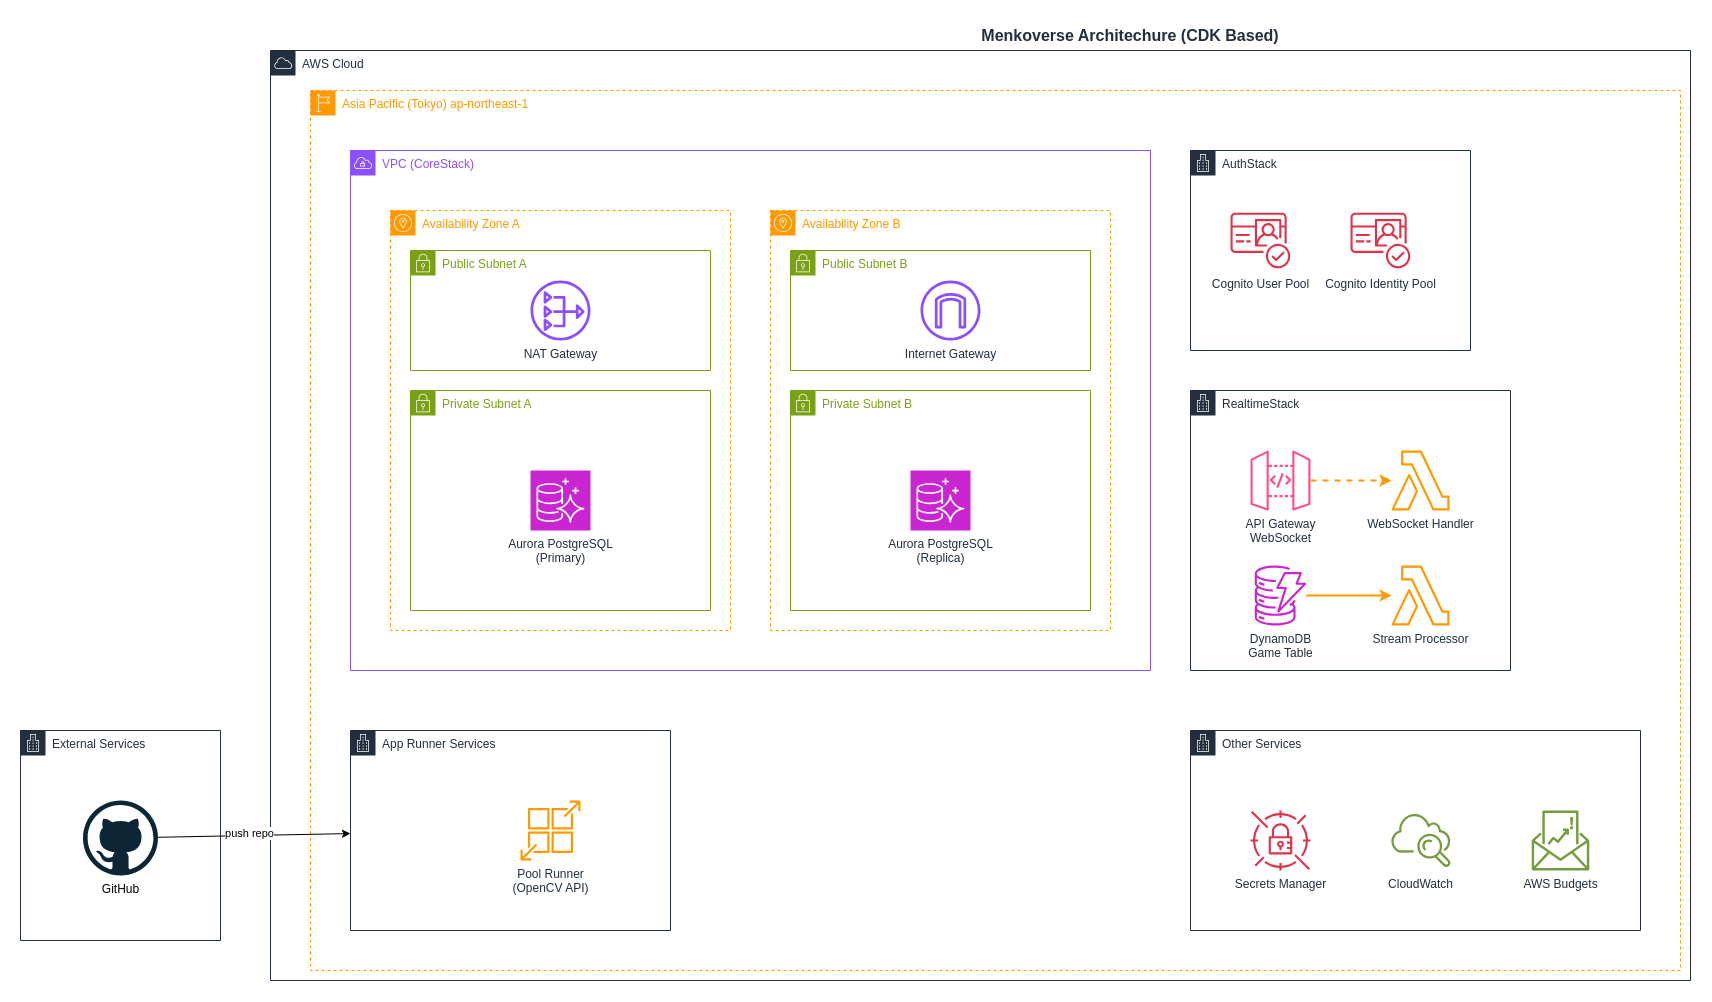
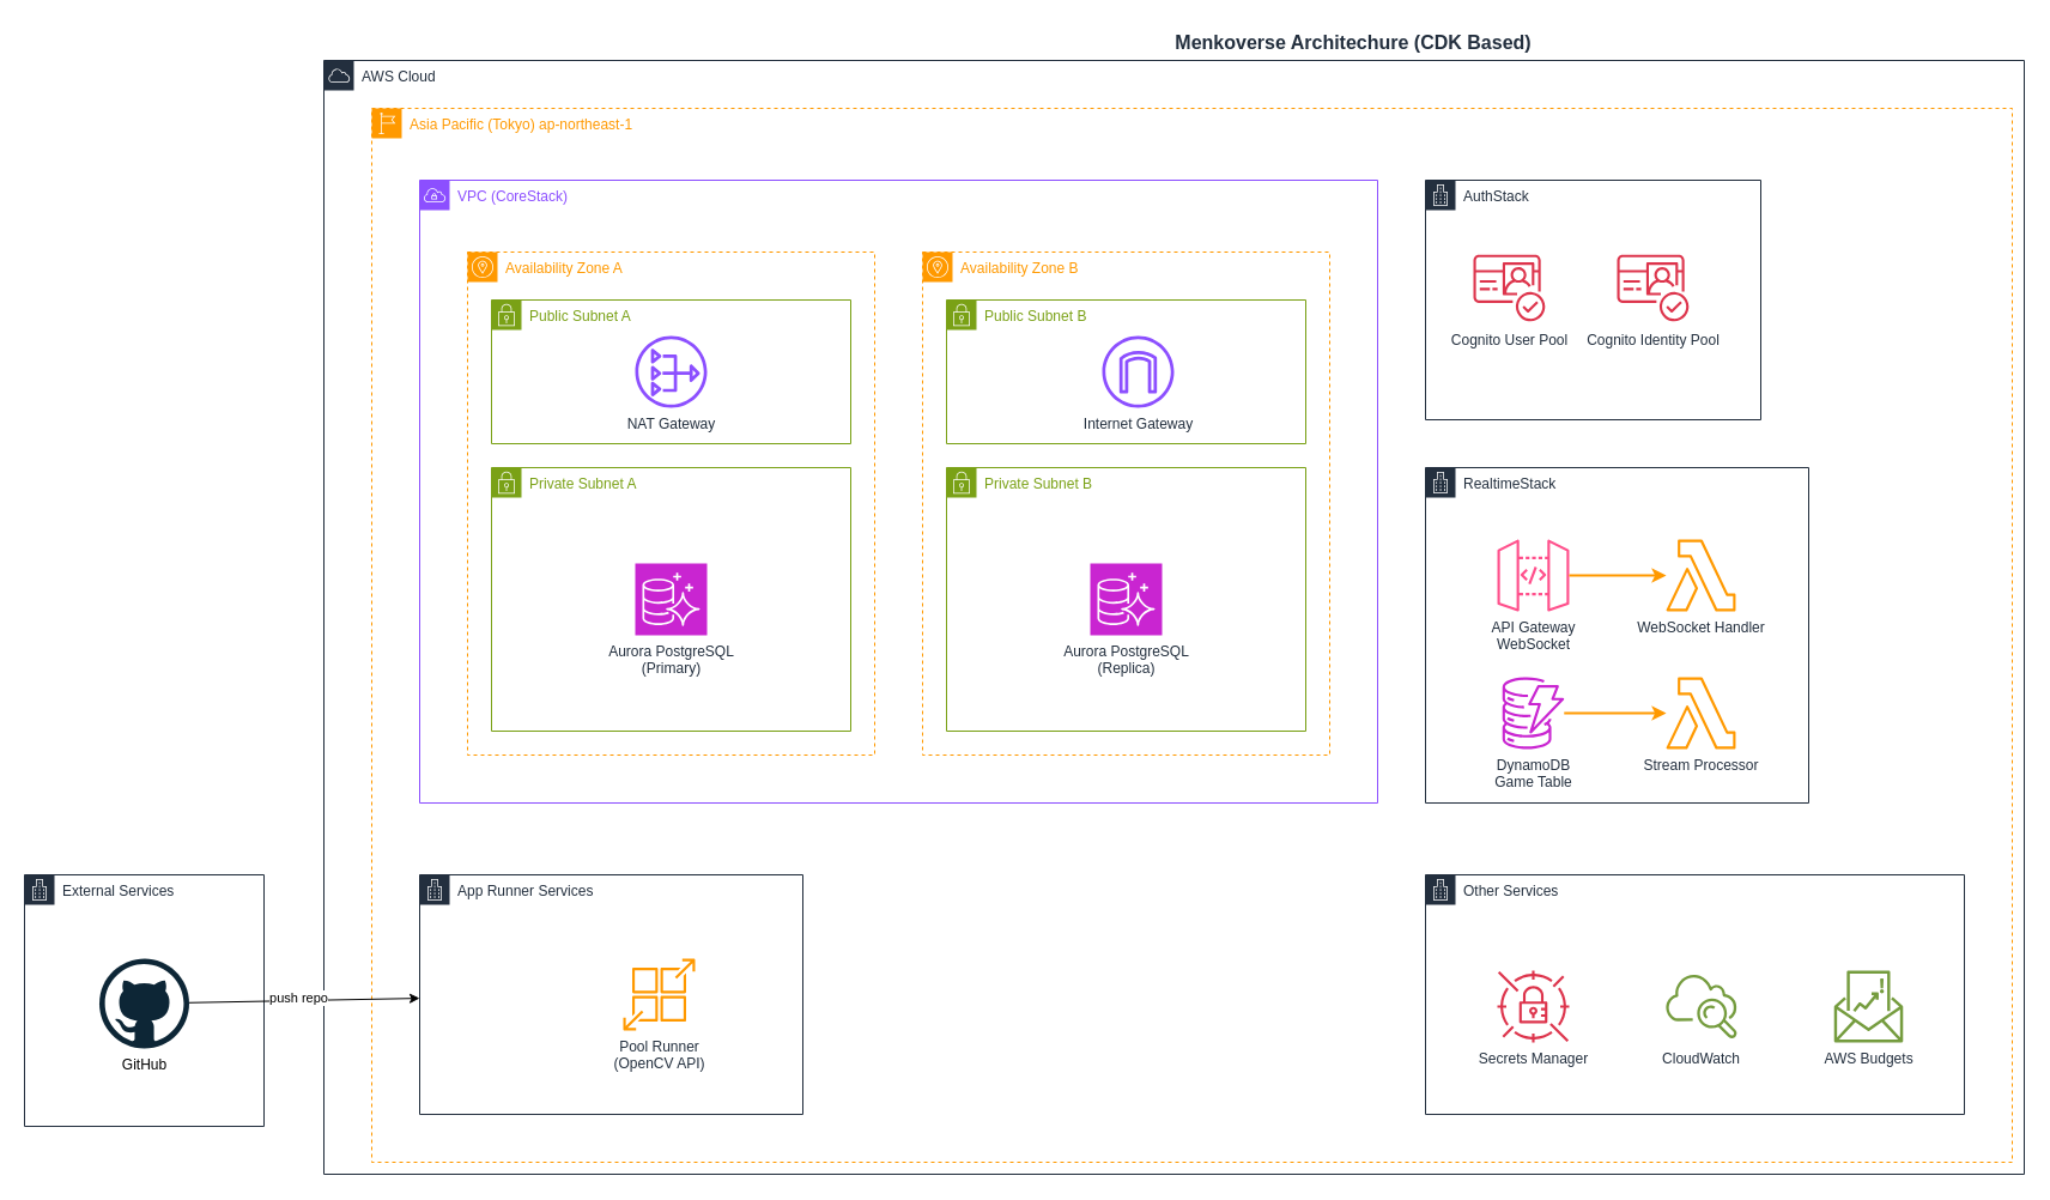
- <mxCell id="24" value="" style="endArrow=classic;html=1;strokeColor=#FF9900;strokeWidth=2;dashed=1;" edge="1" parent="18" source="19" target="20"><mxGeometry width="50" height="50" relative="1" as="geometry"><mxPoint x="110" y="100" as="sourcePoint" /><mxPoint x="235" y="100" as="targetPoint" /></mxGeometry></mxCell>
+ <mxCell id="24" value="" style="endArrow=classic;html=1;strokeColor=#FF9900;strokeWidth=2;" edge="1" parent="18" source="19" target="20"><mxGeometry width="50" height="50" relative="1" as="geometry"><mxPoint x="110" y="100" as="sourcePoint" /><mxPoint x="235" y="100" as="targetPoint" /></mxGeometry></mxCell>
